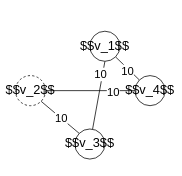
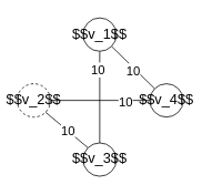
- <mxCell id="7" value="&lt;font style=&quot;font-size: 17px;&quot;&gt;$$v_1$$&lt;/font&gt;" style="ellipse;whiteSpace=wrap;html=1;aspect=fixed;" vertex="1" parent="1"><mxGeometry x="119" y="41" width="40" height="40" as="geometry" /></mxCell>
+ <mxCell id="7" value="&lt;font style=&quot;font-size: 17px;&quot;&gt;$$v_1$$&lt;/font&gt;" style="ellipse;whiteSpace=wrap;html=1;aspect=fixed;" vertex="1" parent="1"><mxGeometry x="99" y="21" width="40" height="40" as="geometry" /></mxCell>
